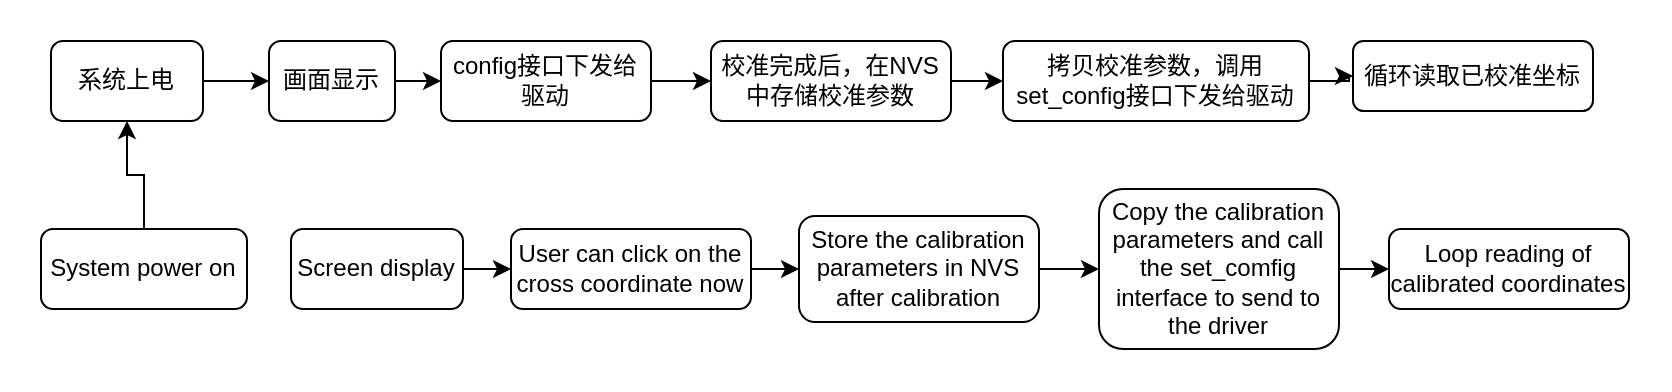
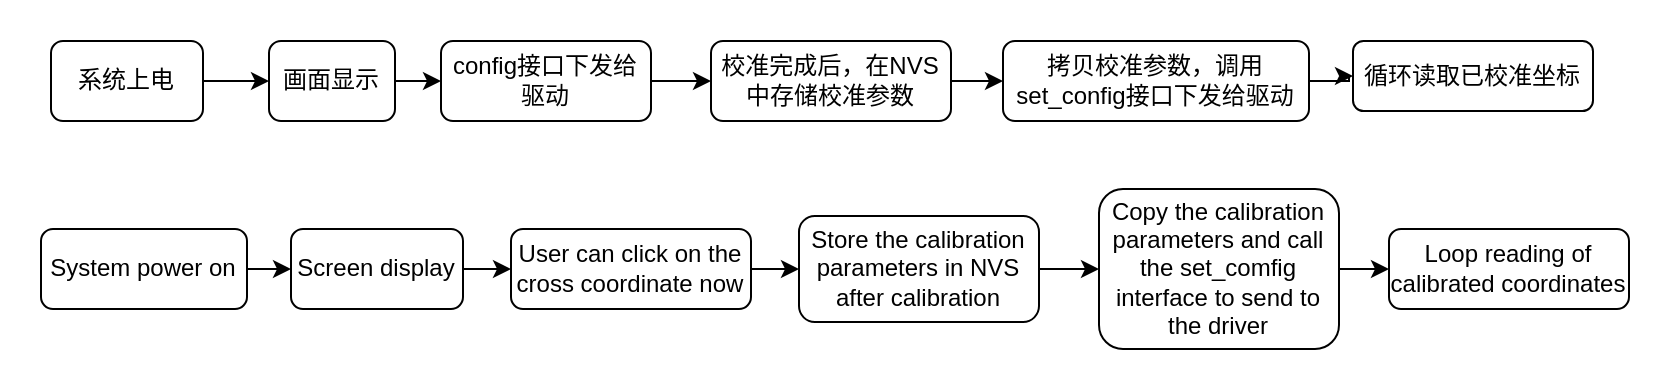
- <mxCell id="13" value="" style="edgeStyle=orthogonalEdgeStyle;rounded=0;orthogonalLoop=1;jettySize=auto;html=1;" edge="1" parent="1" source="14" target="3"><mxGeometry relative="1" as="geometry" /></mxCell>
+ <mxCell id="13" value="" style="edgeStyle=orthogonalEdgeStyle;rounded=0;orthogonalLoop=1;jettySize=auto;html=1;" edge="1" parent="1" source="14" target="16"><mxGeometry relative="1" as="geometry" /></mxCell>
